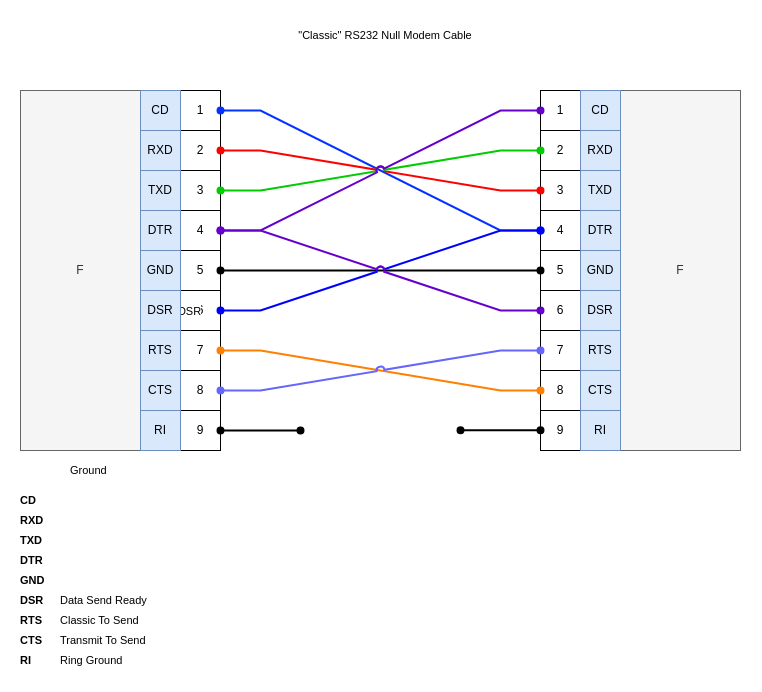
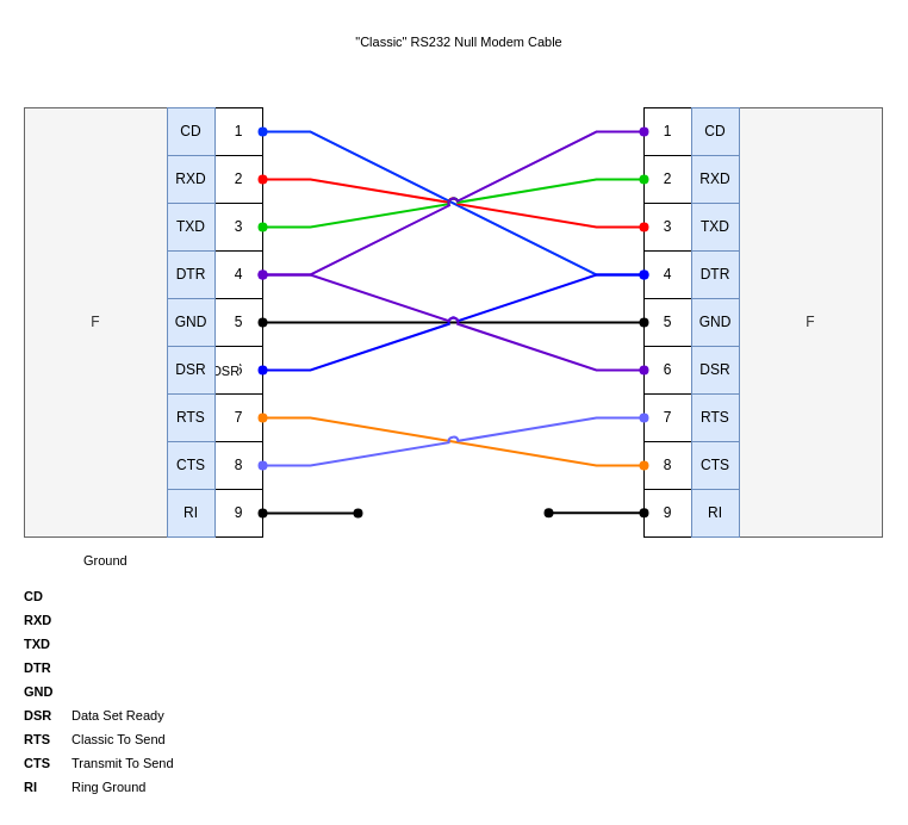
- <mxCell id="45" value="Data Send Ready" style="text;strokeColor=none;align=left;fillColor=none;html=1;verticalAlign=middle;whiteSpace=wrap;rounded=0;fontFamily=Helvetica;fontSize=11;fontColor=default;labelBackgroundColor=default;spacing=0;" parent="1" vertex="1"><mxGeometry x="60" y="590" width="120" height="20" as="geometry" /></mxCell>
+ <mxCell id="45" value="Data Set Ready" style="text;strokeColor=none;align=left;fillColor=none;html=1;verticalAlign=middle;whiteSpace=wrap;rounded=0;fontFamily=Helvetica;fontSize=11;fontColor=default;labelBackgroundColor=default;spacing=0;" parent="1" vertex="1"><mxGeometry x="60" y="590" width="120" height="20" as="geometry" /></mxCell>
